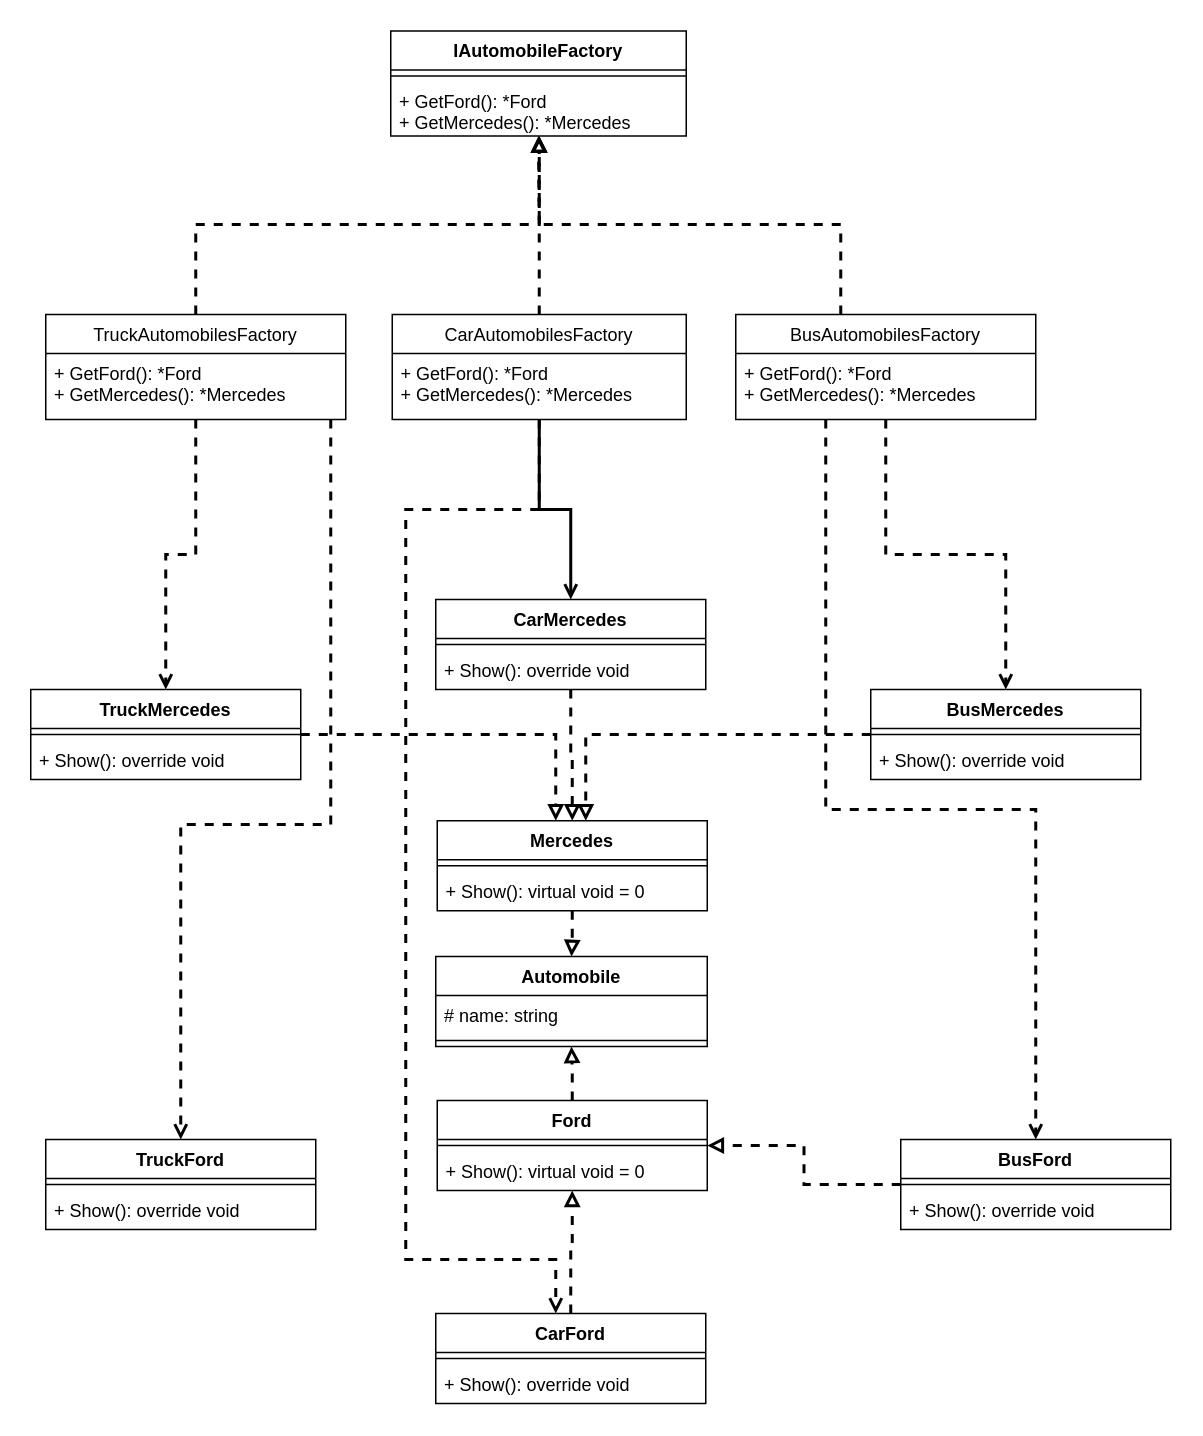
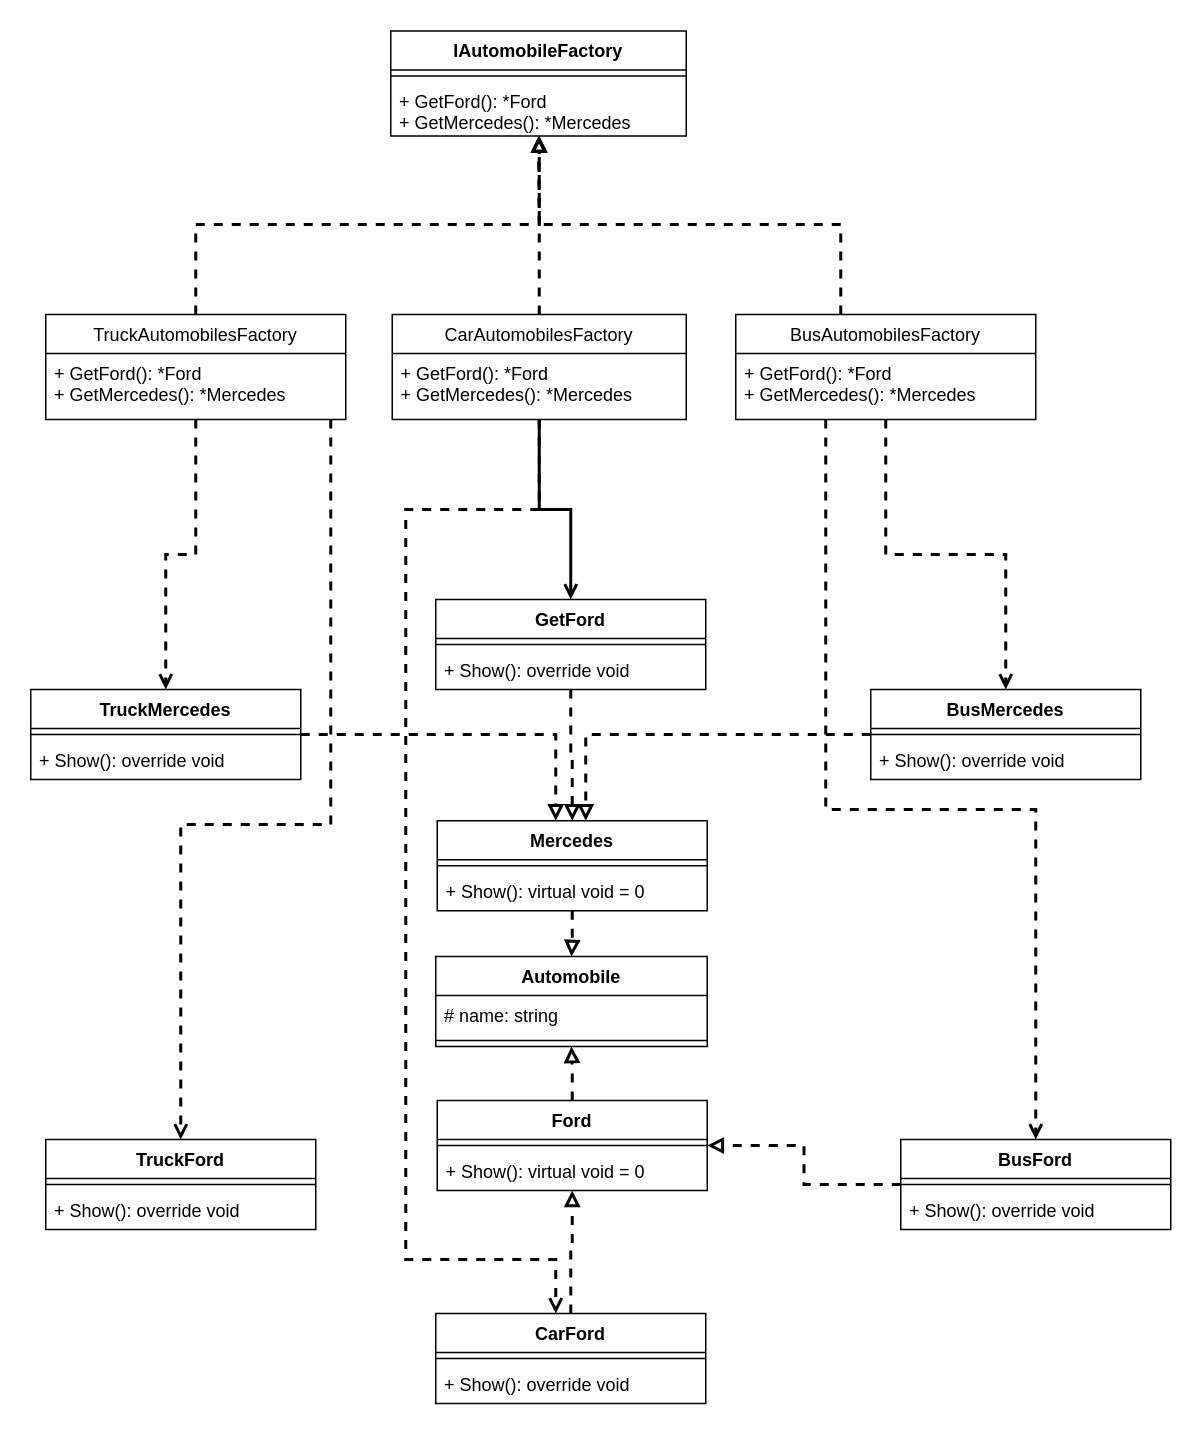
- <mxCell id="36" value="CarMercedes" style="swimlane;fontStyle=1;align=center;verticalAlign=top;childLayout=stackLayout;horizontal=1;startSize=26;horizontalStack=0;resizeParent=1;resizeParentMax=0;resizeLast=0;collapsible=1;marginBottom=0;" vertex="1" parent="1"><mxGeometry x="290" y="399" width="180" height="60" as="geometry" /></mxCell>
+ <mxCell id="36" value="GetFord" style="swimlane;fontStyle=1;align=center;verticalAlign=top;childLayout=stackLayout;horizontal=1;startSize=26;horizontalStack=0;resizeParent=1;resizeParentMax=0;resizeLast=0;collapsible=1;marginBottom=0;" vertex="1" parent="1"><mxGeometry x="290" y="399" width="180" height="60" as="geometry" /></mxCell>
